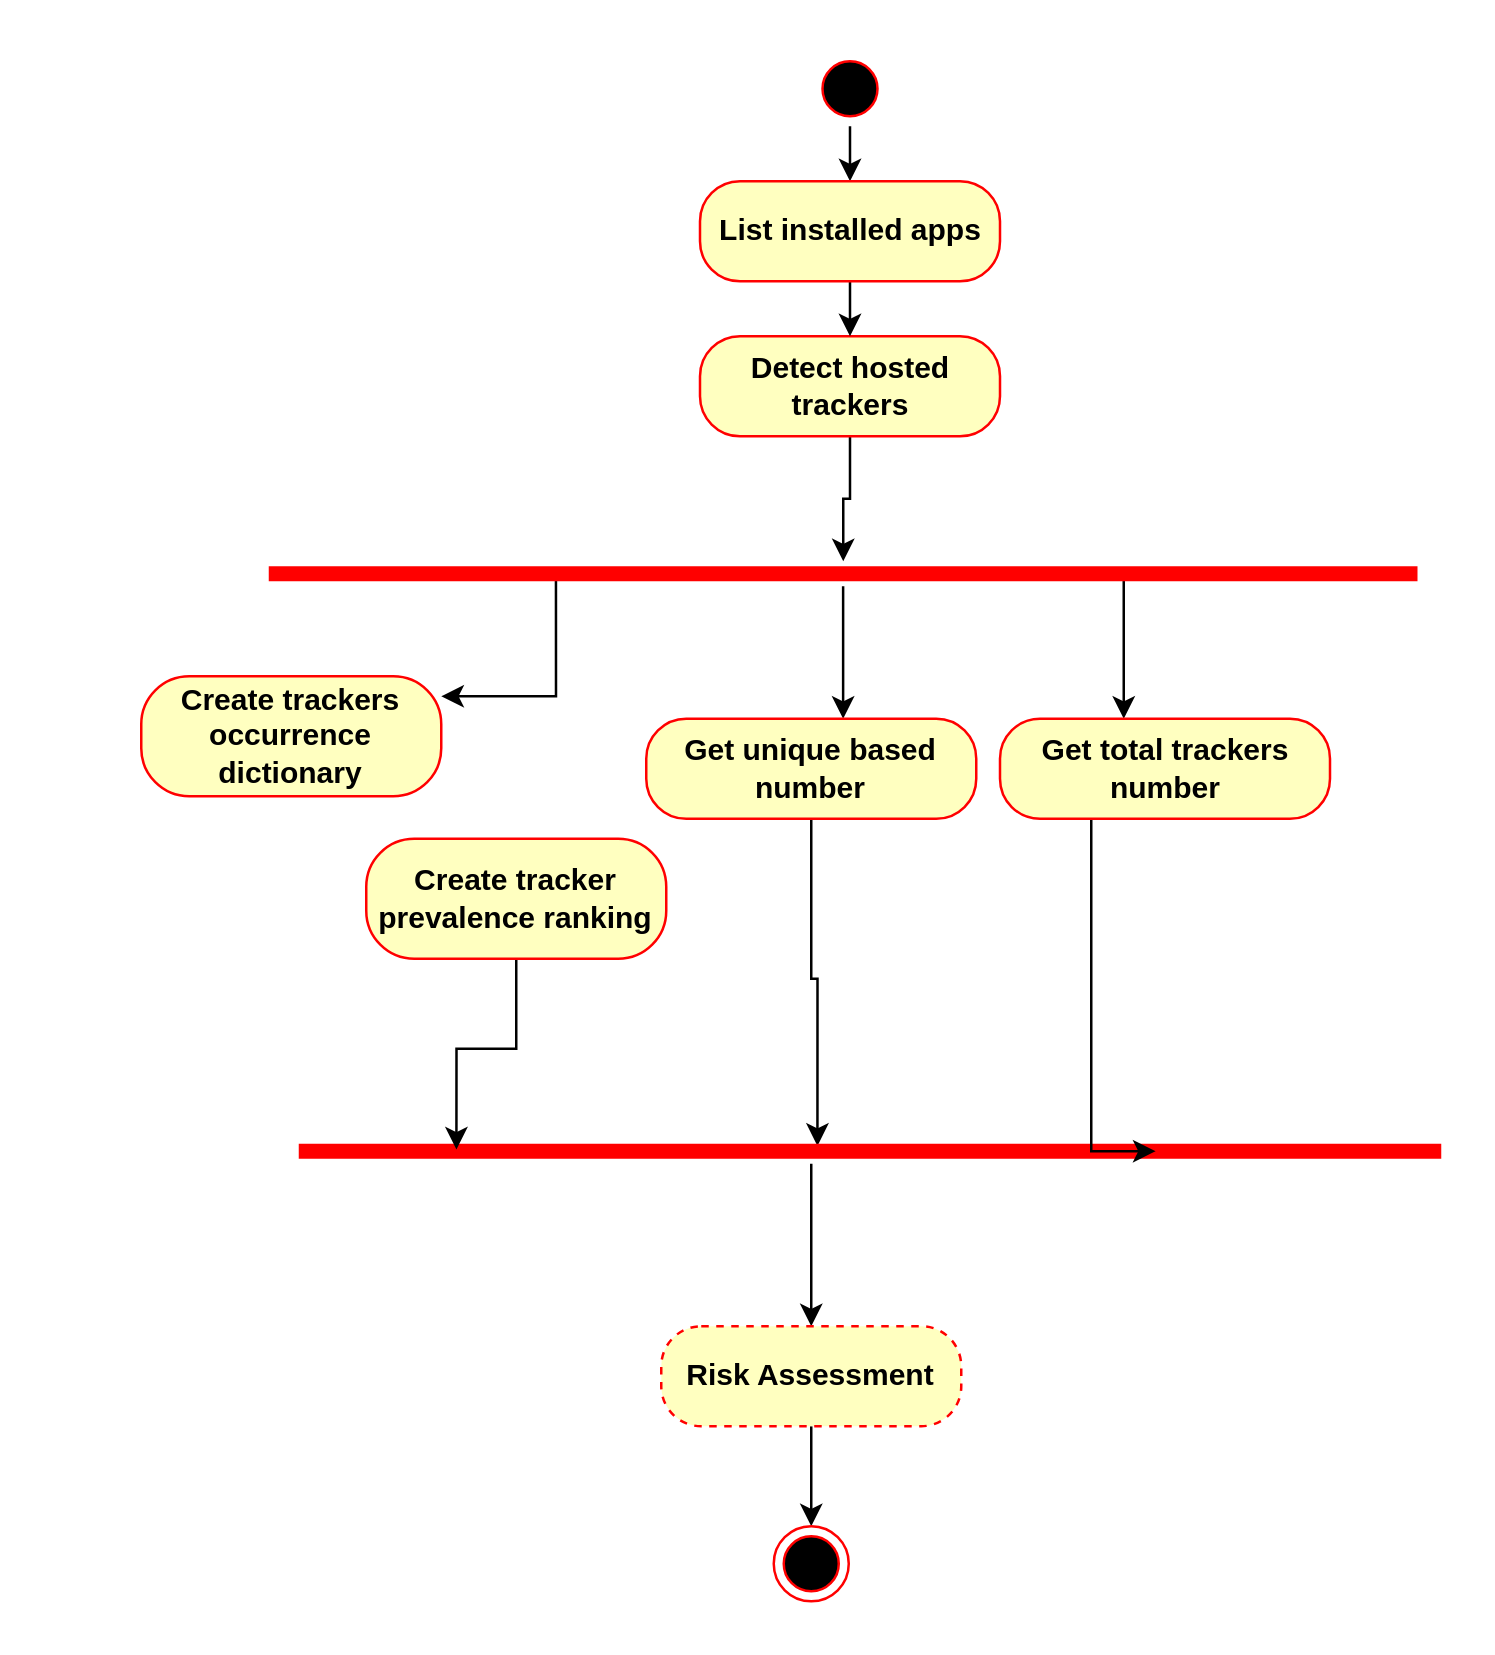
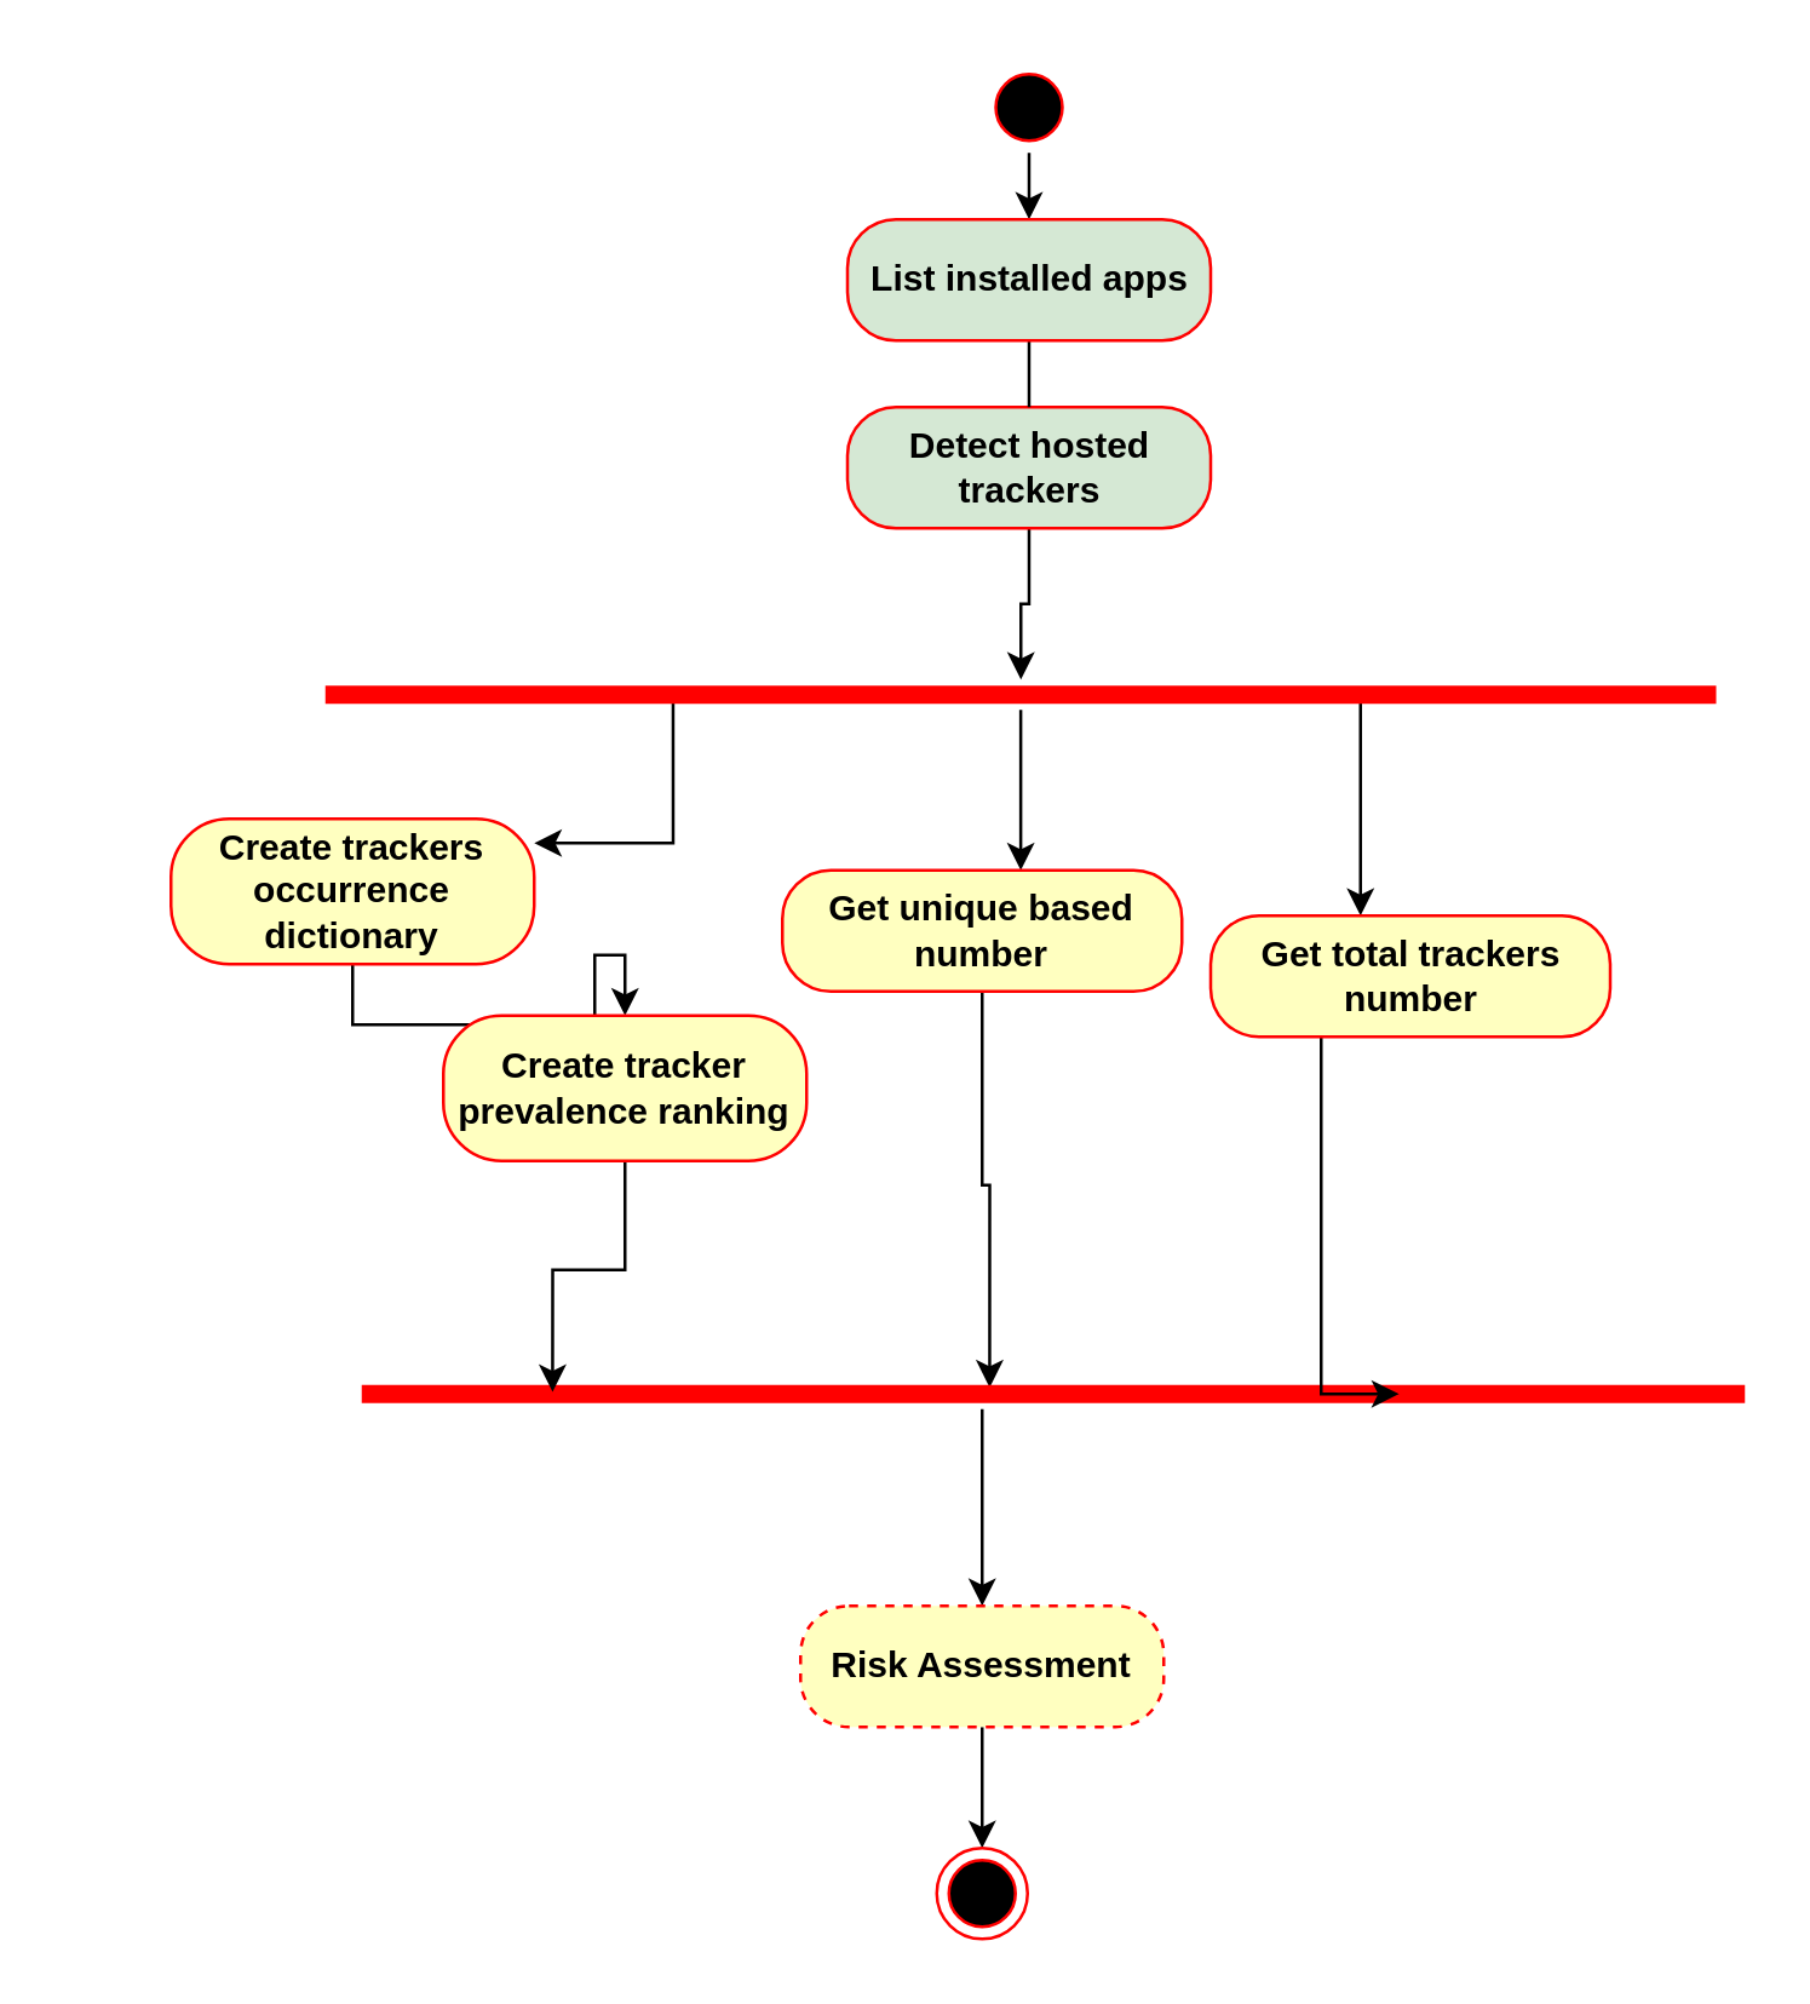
- <mxCell id="16" value="&lt;div&gt;&lt;b&gt;List installed apps&lt;/b&gt;&lt;/div&gt;" style="rounded=1;whiteSpace=wrap;html=1;arcSize=40;fontColor=#000000;fillColor=#ffffc0;strokeColor=#ff0000;shadow=0;" parent="1" vertex="1"><mxGeometry x="279.5" y="72" width="120" height="40" as="geometry" /></mxCell>
+ <mxCell id="16" value="&lt;div&gt;&lt;b&gt;List installed apps&lt;/b&gt;&lt;/div&gt;" style="rounded=1;whiteSpace=wrap;html=1;arcSize=40;fontColor=#000000;fillColor=#d5e8d4;strokeColor=#ff0000;shadow=0;" parent="1" vertex="1"><mxGeometry x="279.5" y="72" width="120" height="40" as="geometry" /></mxCell>
- <mxCell id="15" style="edgeStyle=orthogonalEdgeStyle;rounded=0;orthogonalLoop=1;jettySize=auto;html=1;entryX=0.5;entryY=0;entryDx=0;entryDy=0;" parent="1" source="16" target="6" edge="1"><mxGeometry relative="1" as="geometry" /></mxCell>
+ <mxCell id="15" style="edgeStyle=orthogonalEdgeStyle;rounded=0;orthogonalLoop=1;jettySize=auto;html=1;entryX=0.5;entryY=0;entryDx=0;entryDy=0;endArrow=none;" parent="1" source="16" target="6" edge="1"><mxGeometry relative="1" as="geometry" /></mxCell>
- <mxCell id="6" value="&lt;b&gt;Detect hosted trackers&lt;/b&gt;" style="rounded=1;whiteSpace=wrap;html=1;arcSize=40;fontColor=#000000;fillColor=#ffffc0;strokeColor=#ff0000;shadow=0;" parent="1" vertex="1"><mxGeometry x="279.5" y="134" width="120" height="40" as="geometry" /></mxCell>
+ <mxCell id="6" value="&lt;b&gt;Detect hosted trackers&lt;/b&gt;" style="rounded=1;whiteSpace=wrap;html=1;arcSize=40;fontColor=#000000;fillColor=#d5e8d4;strokeColor=#ff0000;shadow=0;" parent="1" vertex="1"><mxGeometry x="279.5" y="134" width="120" height="40" as="geometry" /></mxCell>
- <mxCell id="24" value="&lt;b&gt;Get total trackers number&lt;br&gt;&lt;/b&gt;" style="rounded=1;whiteSpace=wrap;html=1;arcSize=40;fontColor=#000000;fillColor=#ffffc0;strokeColor=#ff0000;shadow=0;" vertex="1" parent="1"><mxGeometry x="399.5" y="287" width="132" height="40" as="geometry" /></mxCell>
+ <mxCell id="24" value="&lt;b&gt;Get total trackers number&lt;br&gt;&lt;/b&gt;" style="rounded=1;whiteSpace=wrap;html=1;arcSize=40;fontColor=#000000;fillColor=#ffffc0;strokeColor=#ff0000;shadow=0;" vertex="1" parent="1"><mxGeometry x="399.5" y="302" width="132" height="40" as="geometry" /></mxCell>
+ <mxCell id="13" style="edgeStyle=orthogonalEdgeStyle;rounded=0;orthogonalLoop=1;jettySize=auto;html=1;" edge="1" parent="1" source="14" target="22"><mxGeometry relative="1" as="geometry" /></mxCell>
